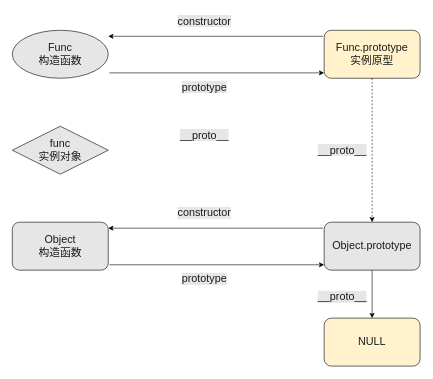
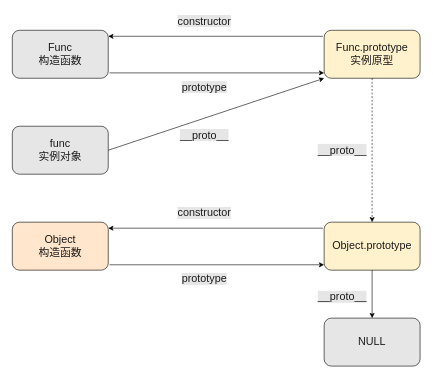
- <mxCell id="3" value="&lt;font style=&quot;font-size: 18px&quot; color=&quot;#1a1a1a&quot;&gt;Func&lt;br&gt;构造函数&lt;/font&gt;" style="ellipse;whiteSpace=wrap;html=1;fillColor=#E6E6E6;" vertex="1" parent="2"><mxGeometry x="20" y="50" width="160" height="80" as="geometry" /></mxCell>
+ <mxCell id="3" value="&lt;font style=&quot;font-size: 18px&quot; color=&quot;#1a1a1a&quot;&gt;Func&lt;br&gt;构造函数&lt;/font&gt;" style="rounded=1;whiteSpace=wrap;html=1;fillColor=#E6E6E6;" vertex="1" parent="2"><mxGeometry x="20" y="50" width="160" height="80" as="geometry" /></mxCell>
+ <mxCell id="13" value="" style="endArrow=classic;html=1;fontFamily=Helvetica;fontSize=18;fontColor=#1A1A1A;exitX=1;exitY=0.5;exitDx=0;exitDy=0;entryX=0;entryY=1;entryDx=0;entryDy=0;" edge="1" parent="2" source="6" target="4"><mxGeometry width="50" height="50" relative="1" as="geometry"><mxPoint x="370" y="270" as="sourcePoint" /><mxPoint x="420" y="220" as="targetPoint" /></mxGeometry></mxCell>
- <mxCell id="6" value="&lt;font style=&quot;font-size: 18px&quot; color=&quot;#1a1a1a&quot;&gt;func&lt;br&gt;实例对象&lt;br&gt;&lt;/font&gt;" style="rhombus;whiteSpace=wrap;html=1;fillColor=#E6E6E6;" vertex="1" parent="2"><mxGeometry x="20" y="210" width="160" height="80" as="geometry" /></mxCell>
+ <mxCell id="6" value="&lt;font style=&quot;font-size: 18px&quot; color=&quot;#1a1a1a&quot;&gt;func&lt;br&gt;实例对象&lt;br&gt;&lt;/font&gt;" style="rounded=1;whiteSpace=wrap;html=1;fillColor=#E6E6E6;" vertex="1" parent="2"><mxGeometry x="20" y="210" width="160" height="80" as="geometry" /></mxCell>
- <mxCell id="7" value="&lt;font style=&quot;font-size: 18px&quot; color=&quot;#1a1a1a&quot;&gt;Object&lt;br&gt;构造函数&lt;br&gt;&lt;/font&gt;" style="rounded=1;whiteSpace=wrap;html=1;fillColor=#E6E6E6;" vertex="1" parent="2"><mxGeometry x="20" y="370" width="160" height="80" as="geometry" /></mxCell>
+ <mxCell id="7" value="&lt;font style=&quot;font-size: 18px&quot; color=&quot;#1a1a1a&quot;&gt;Object&lt;br&gt;构造函数&lt;br&gt;&lt;/font&gt;" style="rounded=1;whiteSpace=wrap;html=1;fillColor=#ffe6cc;" vertex="1" parent="2"><mxGeometry x="20" y="370" width="160" height="80" as="geometry" /></mxCell>
- <mxCell id="5" value="&lt;font style=&quot;font-size: 18px&quot; color=&quot;#1a1a1a&quot;&gt;Object.prototype&lt;br&gt;&lt;/font&gt;" style="rounded=1;whiteSpace=wrap;html=1;fillColor=#E6E6E6;" vertex="1" parent="2"><mxGeometry x="540" y="370" width="160" height="80" as="geometry" /></mxCell>
+ <mxCell id="5" value="&lt;font style=&quot;font-size: 18px&quot; color=&quot;#1a1a1a&quot;&gt;Object.prototype&lt;br&gt;&lt;/font&gt;" style="rounded=1;whiteSpace=wrap;html=1;fillColor=#fff2cc;" vertex="1" parent="2"><mxGeometry x="540" y="370" width="160" height="80" as="geometry" /></mxCell>
- <mxCell id="8" value="&lt;font style=&quot;font-size: 18px&quot; color=&quot;#1a1a1a&quot;&gt;NULL&lt;br&gt;&lt;/font&gt;" style="rounded=1;whiteSpace=wrap;html=1;fillColor=#fff2cc;" vertex="1" parent="2"><mxGeometry x="540" y="530" width="160" height="80" as="geometry" /></mxCell>
+ <mxCell id="8" value="&lt;font style=&quot;font-size: 18px&quot; color=&quot;#1a1a1a&quot;&gt;NULL&lt;br&gt;&lt;/font&gt;" style="rounded=1;whiteSpace=wrap;html=1;fillColor=#E6E6E6;" vertex="1" parent="2"><mxGeometry x="540" y="530" width="160" height="80" as="geometry" /></mxCell>
